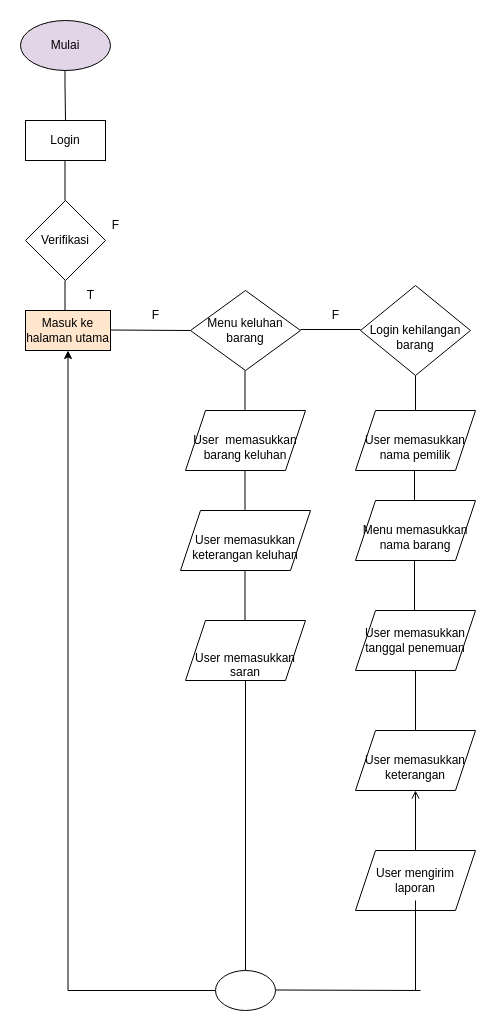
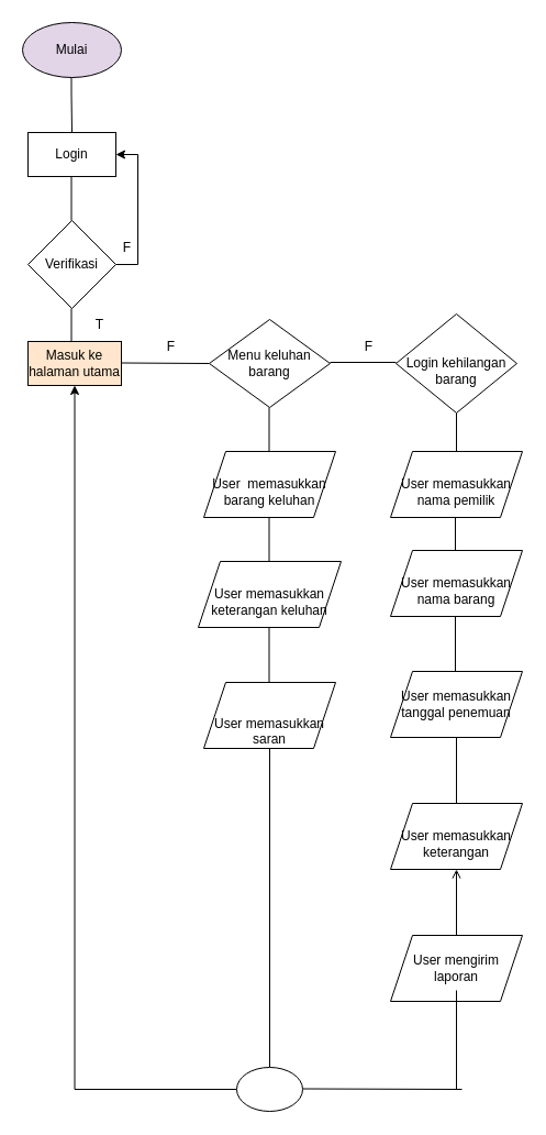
+ <mxCell id="5" style="edgeStyle=orthogonalEdgeStyle;rounded=0;orthogonalLoop=1;jettySize=auto;html=1;entryX=1;entryY=0.5;entryDx=0;entryDy=0;" parent="1" source="6" target="4" edge="1"><mxGeometry relative="1" as="geometry"><mxPoint x="160" y="130" as="targetPoint" /><Array as="points"><mxPoint x="125" y="240" /><mxPoint x="125" y="140" /></Array></mxGeometry></mxCell>
- <mxCell id="27" value="&lt;div&gt;&lt;br&gt;&lt;/div&gt;&lt;div&gt;&lt;span style=&quot;background-color: initial;&quot;&gt;Menu memasukkan nama barang&lt;/span&gt;&lt;br&gt;&lt;/div&gt;" style="shape=parallelogram;perimeter=parallelogramPerimeter;whiteSpace=wrap;html=1;fixedSize=1;" parent="1" vertex="1"><mxGeometry x="355" y="500" width="120" height="60" as="geometry" /></mxCell>
+ <mxCell id="27" value="&lt;div&gt;&lt;br&gt;&lt;/div&gt;&lt;div&gt;&lt;span style=&quot;background-color: initial;&quot;&gt;User memasukkan nama barang&lt;/span&gt;&lt;br&gt;&lt;/div&gt;" style="shape=parallelogram;perimeter=parallelogramPerimeter;whiteSpace=wrap;html=1;fixedSize=1;" parent="1" vertex="1"><mxGeometry x="355" y="500" width="120" height="60" as="geometry" /></mxCell>
